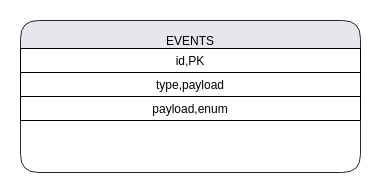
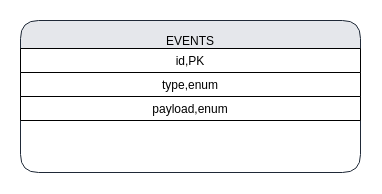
- <mxCell id="4" value="type,payload" style="shape=tableRow;" vertex="1" parent="2"><mxGeometry x="0" y="52" width="340" height="24" as="geometry" /></mxCell>
+ <mxCell id="4" value="type,enum" style="shape=tableRow;" vertex="1" parent="2"><mxGeometry x="0" y="52" width="340" height="24" as="geometry" /></mxCell>
